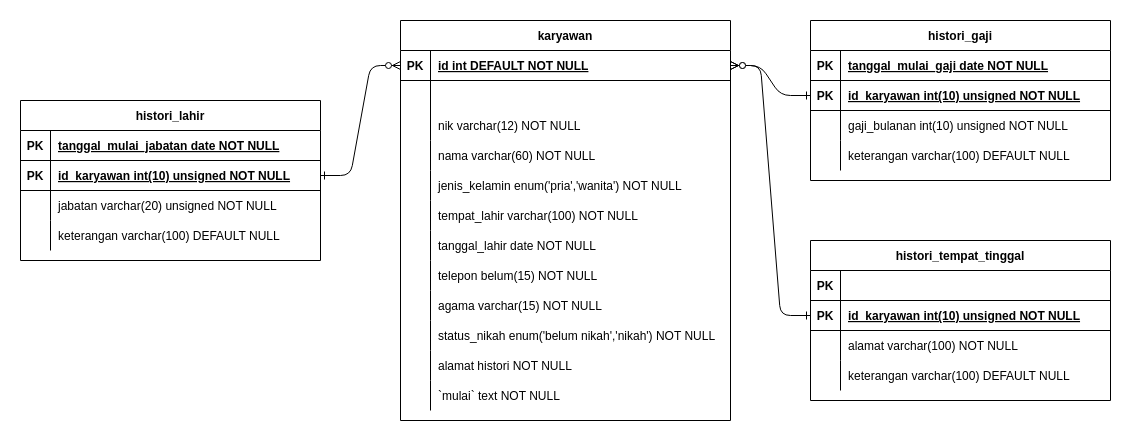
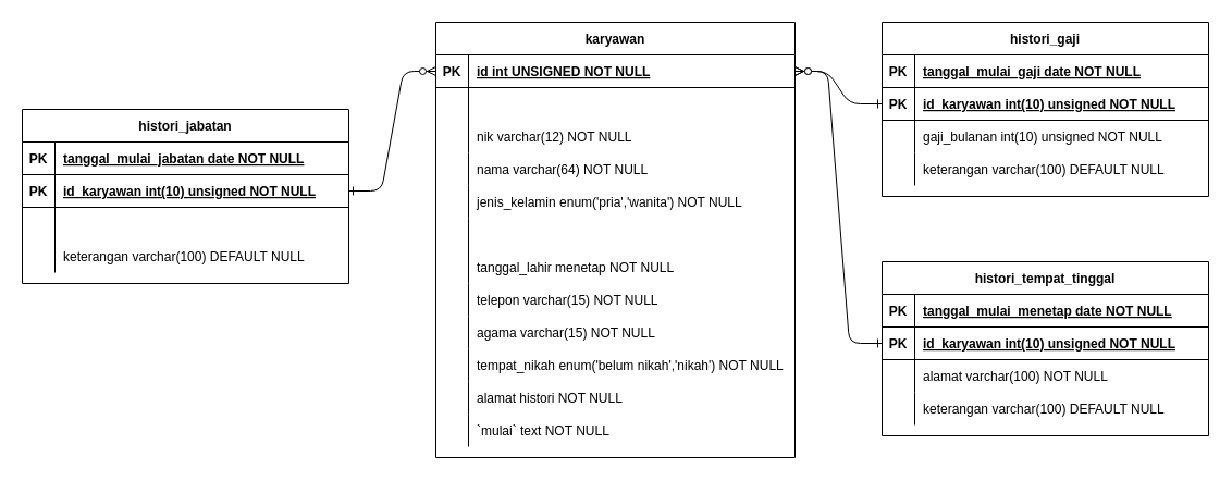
- <mxCell id="18" value="id int DEFAULT NOT NULL " style="shape=partialRectangle;overflow=hidden;connectable=0;fillColor=none;top=0;left=0;bottom=0;right=0;align=left;spacingLeft=6;fontStyle=5;" vertex="1" parent="16"><mxGeometry x="30" width="300" height="30" as="geometry"><mxRectangle width="300" height="30" as="alternateBounds" /></mxGeometry></mxCell>
+ <mxCell id="18" value="id int UNSIGNED NOT NULL " style="shape=partialRectangle;overflow=hidden;connectable=0;fillColor=none;top=0;left=0;bottom=0;right=0;align=left;spacingLeft=6;fontStyle=5;" vertex="1" parent="16"><mxGeometry x="30" width="300" height="30" as="geometry"><mxRectangle width="300" height="30" as="alternateBounds" /></mxGeometry></mxCell>
- <mxCell id="65" value="histori_lahir" style="shape=table;startSize=30;container=1;collapsible=1;childLayout=tableLayout;fixedRows=1;rowLines=0;fontStyle=1;align=center;resizeLast=1;" vertex="1" parent="1"><mxGeometry x="20" y="100" width="300" height="160" as="geometry" /></mxCell>
+ <mxCell id="65" value="histori_jabatan" style="shape=table;startSize=30;container=1;collapsible=1;childLayout=tableLayout;fixedRows=1;rowLines=0;fontStyle=1;align=center;resizeLast=1;" vertex="1" parent="1"><mxGeometry x="20" y="100" width="300" height="160" as="geometry" /></mxCell>
- <mxCell id="26" value="nama varchar(60) NOT NULL" style="shape=partialRectangle;overflow=hidden;connectable=0;fillColor=none;top=0;left=0;bottom=0;right=0;align=left;spacingLeft=6;" vertex="1" parent="24"><mxGeometry x="30" width="300" height="30" as="geometry"><mxRectangle width="300" height="30" as="alternateBounds" /></mxGeometry></mxCell>
+ <mxCell id="26" value="nama varchar(64) NOT NULL" style="shape=partialRectangle;overflow=hidden;connectable=0;fillColor=none;top=0;left=0;bottom=0;right=0;align=left;spacingLeft=6;" vertex="1" parent="24"><mxGeometry x="30" width="300" height="30" as="geometry"><mxRectangle width="300" height="30" as="alternateBounds" /></mxGeometry></mxCell>
- <mxCell id="74" value="jabatan varchar(20) unsigned NOT NULL" style="shape=partialRectangle;overflow=hidden;connectable=0;fillColor=none;top=0;left=0;bottom=0;right=0;align=left;spacingLeft=6;" vertex="1" parent="72"><mxGeometry x="30" width="270" height="30" as="geometry"><mxRectangle width="270" height="30" as="alternateBounds" /></mxGeometry></mxCell>
- <mxCell id="32" value="tempat_lahir varchar(100) NOT NULL" style="shape=partialRectangle;overflow=hidden;connectable=0;fillColor=none;top=0;left=0;bottom=0;right=0;align=left;spacingLeft=6;" vertex="1" parent="30"><mxGeometry x="30" width="300" height="30" as="geometry"><mxRectangle width="300" height="30" as="alternateBounds" /></mxGeometry></mxCell>
- <mxCell id="35" value="tanggal_lahir date NOT NULL" style="shape=partialRectangle;overflow=hidden;connectable=0;fillColor=none;top=0;left=0;bottom=0;right=0;align=left;spacingLeft=6;" vertex="1" parent="33"><mxGeometry x="30" width="300" height="30" as="geometry"><mxRectangle width="300" height="30" as="alternateBounds" /></mxGeometry></mxCell>
+ <mxCell id="35" value="tanggal_lahir menetap NOT NULL" style="shape=partialRectangle;overflow=hidden;connectable=0;fillColor=none;top=0;left=0;bottom=0;right=0;align=left;spacingLeft=6;" vertex="1" parent="33"><mxGeometry x="30" width="300" height="30" as="geometry"><mxRectangle width="300" height="30" as="alternateBounds" /></mxGeometry></mxCell>
- <mxCell id="38" value="telepon belum(15) NOT NULL" style="shape=partialRectangle;overflow=hidden;connectable=0;fillColor=none;top=0;left=0;bottom=0;right=0;align=left;spacingLeft=6;" vertex="1" parent="36"><mxGeometry x="30" width="300" height="30" as="geometry"><mxRectangle width="300" height="30" as="alternateBounds" /></mxGeometry></mxCell>
+ <mxCell id="38" value="telepon varchar(15) NOT NULL" style="shape=partialRectangle;overflow=hidden;connectable=0;fillColor=none;top=0;left=0;bottom=0;right=0;align=left;spacingLeft=6;" vertex="1" parent="36"><mxGeometry x="30" width="300" height="30" as="geometry"><mxRectangle width="300" height="30" as="alternateBounds" /></mxGeometry></mxCell>
+ <mxCell id="55" value="tanggal_mulai_menetap date NOT NULL" style="shape=partialRectangle;overflow=hidden;connectable=0;fillColor=none;top=0;left=0;bottom=0;right=0;align=left;spacingLeft=6;fontStyle=5;" vertex="1" parent="53"><mxGeometry x="30" width="270" height="30" as="geometry"><mxRectangle width="270" height="30" as="alternateBounds" /></mxGeometry></mxCell>
- <mxCell id="44" value="status_nikah enum('belum nikah','nikah') NOT NULL" style="shape=partialRectangle;overflow=hidden;connectable=0;fillColor=none;top=0;left=0;bottom=0;right=0;align=left;spacingLeft=6;" vertex="1" parent="42"><mxGeometry x="30" width="300" height="30" as="geometry"><mxRectangle width="300" height="30" as="alternateBounds" /></mxGeometry></mxCell>
+ <mxCell id="44" value="tempat_nikah enum('belum nikah','nikah') NOT NULL" style="shape=partialRectangle;overflow=hidden;connectable=0;fillColor=none;top=0;left=0;bottom=0;right=0;align=left;spacingLeft=6;" vertex="1" parent="42"><mxGeometry x="30" width="300" height="30" as="geometry"><mxRectangle width="300" height="30" as="alternateBounds" /></mxGeometry></mxCell>
